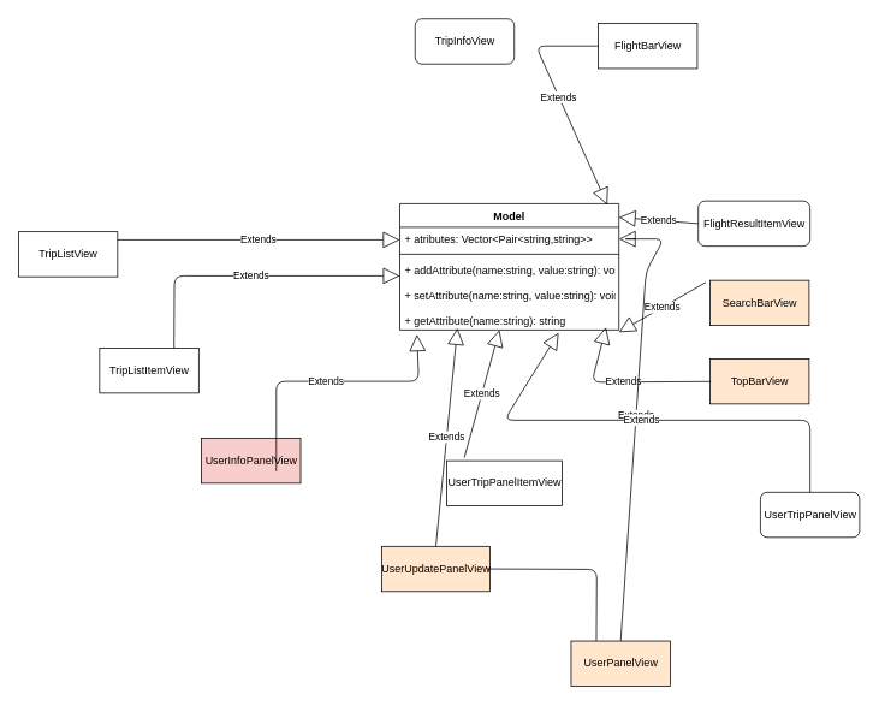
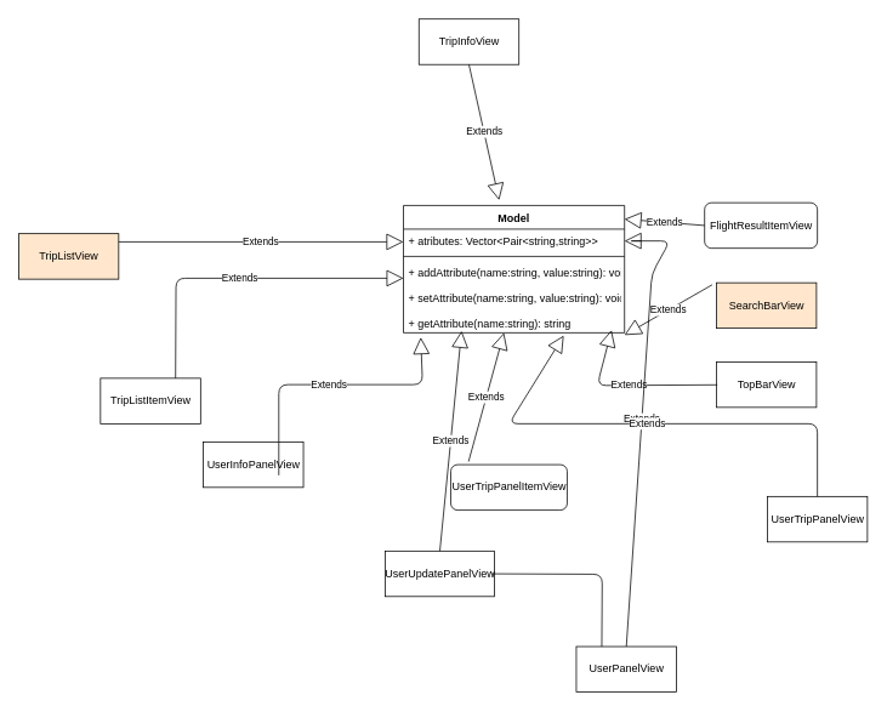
- <mxCell id="25" value="TripInfoView" style="html=1;rounded=1;" parent="1" vertex="1"><mxGeometry x="460" y="20" width="110" height="50" as="geometry" /></mxCell>
+ <mxCell id="25" value="TripInfoView" style="html=1;" parent="1" vertex="1"><mxGeometry x="460" y="20" width="110" height="50" as="geometry" /></mxCell>
- <mxCell id="6" value="FlightBarView" style="html=1;" parent="1" vertex="1"><mxGeometry x="663" y="25" width="110" height="50" as="geometry" /></mxCell>
- <mxCell id="8" value="Extends" style="endArrow=block;endSize=16;endFill=0;html=1;exitX=0;exitY=0.5;exitDx=0;exitDy=0;entryX=0.947;entryY=0.008;entryDx=0;entryDy=0;entryPerimeter=0;" parent="1" source="6" target="2" edge="1"><mxGeometry width="160" relative="1" as="geometry"><mxPoint x="443" y="430" as="sourcePoint" /><mxPoint x="603" y="228" as="targetPoint" /><Array as="points"><mxPoint x="594" y="50" /></Array></mxGeometry></mxCell>
+ <mxCell id="28" value="Extends" style="endArrow=block;endSize=16;endFill=0;html=1;exitX=0.5;exitY=1;exitDx=0;exitDy=0;entryX=0.433;entryY=-0.042;entryDx=0;entryDy=0;entryPerimeter=0;" parent="1" source="25" target="2" edge="1"><mxGeometry width="160" relative="1" as="geometry"><mxPoint x="205.857" y="414.571" as="sourcePoint" /><mxPoint x="547" y="215" as="targetPoint" /></mxGeometry></mxCell>
- <mxCell id="27" value="TripListView&lt;br&gt;" style="html=1;" parent="1" vertex="1"><mxGeometry x="20" y="256" width="110" height="50" as="geometry" /></mxCell>
+ <mxCell id="27" value="TripListView&lt;br&gt;" style="html=1;fillColor=#ffe6cc;" parent="1" vertex="1"><mxGeometry x="20" y="256" width="110" height="50" as="geometry" /></mxCell>
- <mxCell id="26" value="TripListItemView" style="html=1;" parent="1" vertex="1"><mxGeometry x="110" y="385" width="110" height="50" as="geometry" /></mxCell>
+ <mxCell id="26" value="TripListItemView" style="html=1;" parent="1" vertex="1"><mxGeometry x="110" y="415" width="110" height="50" as="geometry" /></mxCell>
- <mxCell id="10" value="TopBarView" style="html=1;fillColor=#ffe6cc;" parent="1" vertex="1"><mxGeometry x="787" y="397" width="110" height="50" as="geometry" /></mxCell>
+ <mxCell id="10" value="TopBarView" style="html=1;" parent="1" vertex="1"><mxGeometry x="787" y="397" width="110" height="50" as="geometry" /></mxCell>
- <mxCell id="15" value="UserInfoPanelView" style="html=1;fillColor=#f8cecc;" parent="1" vertex="1"><mxGeometry x="223" y="485" width="110" height="50" as="geometry" /></mxCell>
+ <mxCell id="15" value="UserInfoPanelView" style="html=1;" parent="1" vertex="1"><mxGeometry x="223" y="485" width="110" height="50" as="geometry" /></mxCell>
- <mxCell id="18" value="UserTripPanelItemView" style="html=1;" parent="1" vertex="1"><mxGeometry x="495" y="510" width="128" height="50" as="geometry" /></mxCell>
+ <mxCell id="18" value="UserTripPanelItemView" style="html=1;rounded=1;" parent="1" vertex="1"><mxGeometry x="495" y="510" width="128" height="50" as="geometry" /></mxCell>
- <mxCell id="17" value="UserTripPanelView" style="html=1;rounded=1;" parent="1" vertex="1"><mxGeometry x="843" y="545" width="110" height="50" as="geometry" /></mxCell>
+ <mxCell id="17" value="UserTripPanelView" style="html=1;" parent="1" vertex="1"><mxGeometry x="843" y="545" width="110" height="50" as="geometry" /></mxCell>
- <mxCell id="16" value="UserUpdatePanelView" style="html=1;fillColor=#ffe6cc;" parent="1" vertex="1"><mxGeometry x="423" y="605" width="120" height="50" as="geometry" /></mxCell>
+ <mxCell id="16" value="UserUpdatePanelView" style="html=1;" parent="1" vertex="1"><mxGeometry x="423" y="605" width="120" height="50" as="geometry" /></mxCell>
- <mxCell id="14" value="UserPanelView" style="html=1;fillColor=#ffe6cc;" parent="1" vertex="1"><mxGeometry x="633" y="710" width="110" height="50" as="geometry" /></mxCell>
+ <mxCell id="14" value="UserPanelView" style="html=1;" parent="1" vertex="1"><mxGeometry x="633" y="710" width="110" height="50" as="geometry" /></mxCell>
